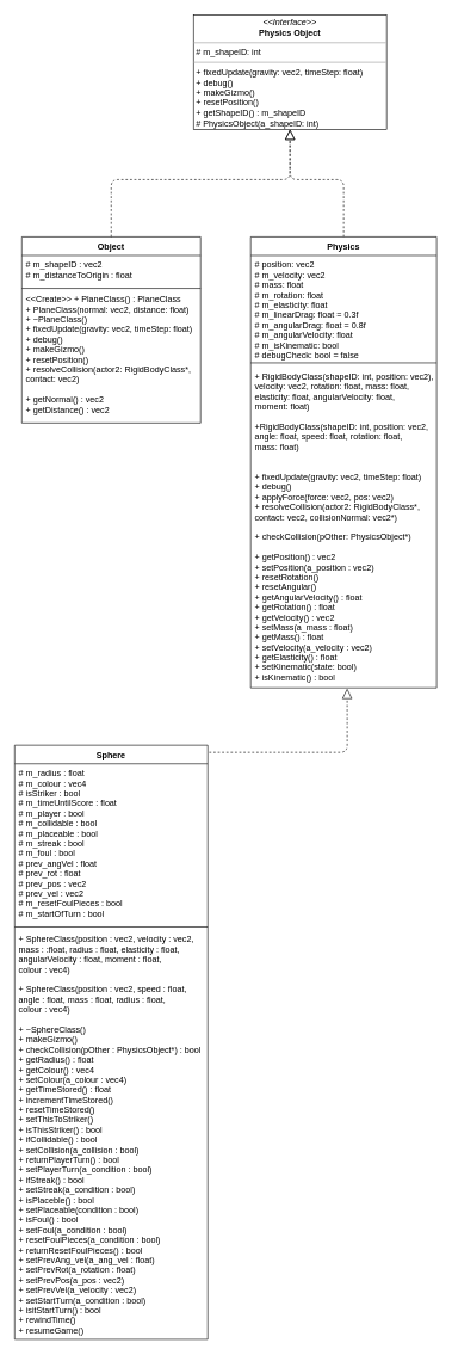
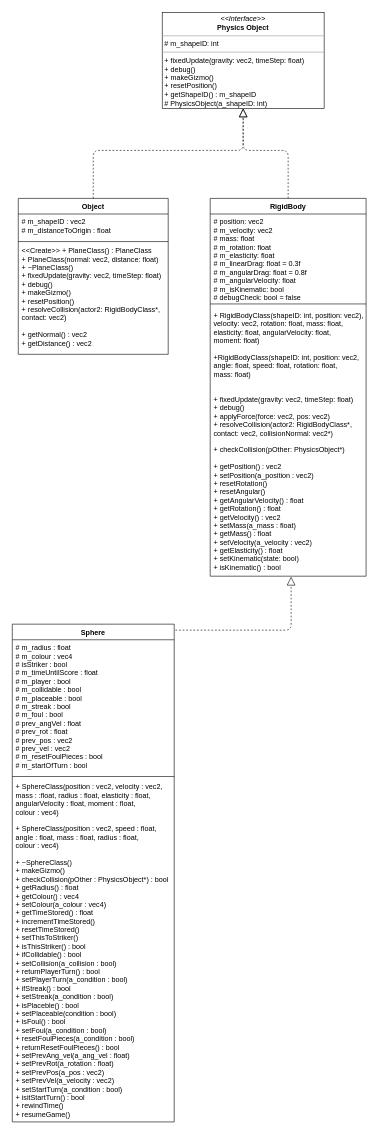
- <mxCell id="9" value="Physics" style="swimlane;fontStyle=1;align=center;verticalAlign=top;childLayout=stackLayout;horizontal=1;startSize=26;horizontalStack=0;resizeParent=1;resizeParentMax=0;resizeLast=0;collapsible=1;marginBottom=0;" parent="1" vertex="1"><mxGeometry x="350" y="330" width="260" height="630" as="geometry"><mxRectangle x="350" y="720" width="90" height="26" as="alternateBounds" /></mxGeometry></mxCell>
+ <mxCell id="9" value="RigidBody" style="swimlane;fontStyle=1;align=center;verticalAlign=top;childLayout=stackLayout;horizontal=1;startSize=26;horizontalStack=0;resizeParent=1;resizeParentMax=0;resizeLast=0;collapsible=1;marginBottom=0;" parent="1" vertex="1"><mxGeometry x="350" y="330" width="260" height="630" as="geometry"><mxRectangle x="350" y="720" width="90" height="26" as="alternateBounds" /></mxGeometry></mxCell>
